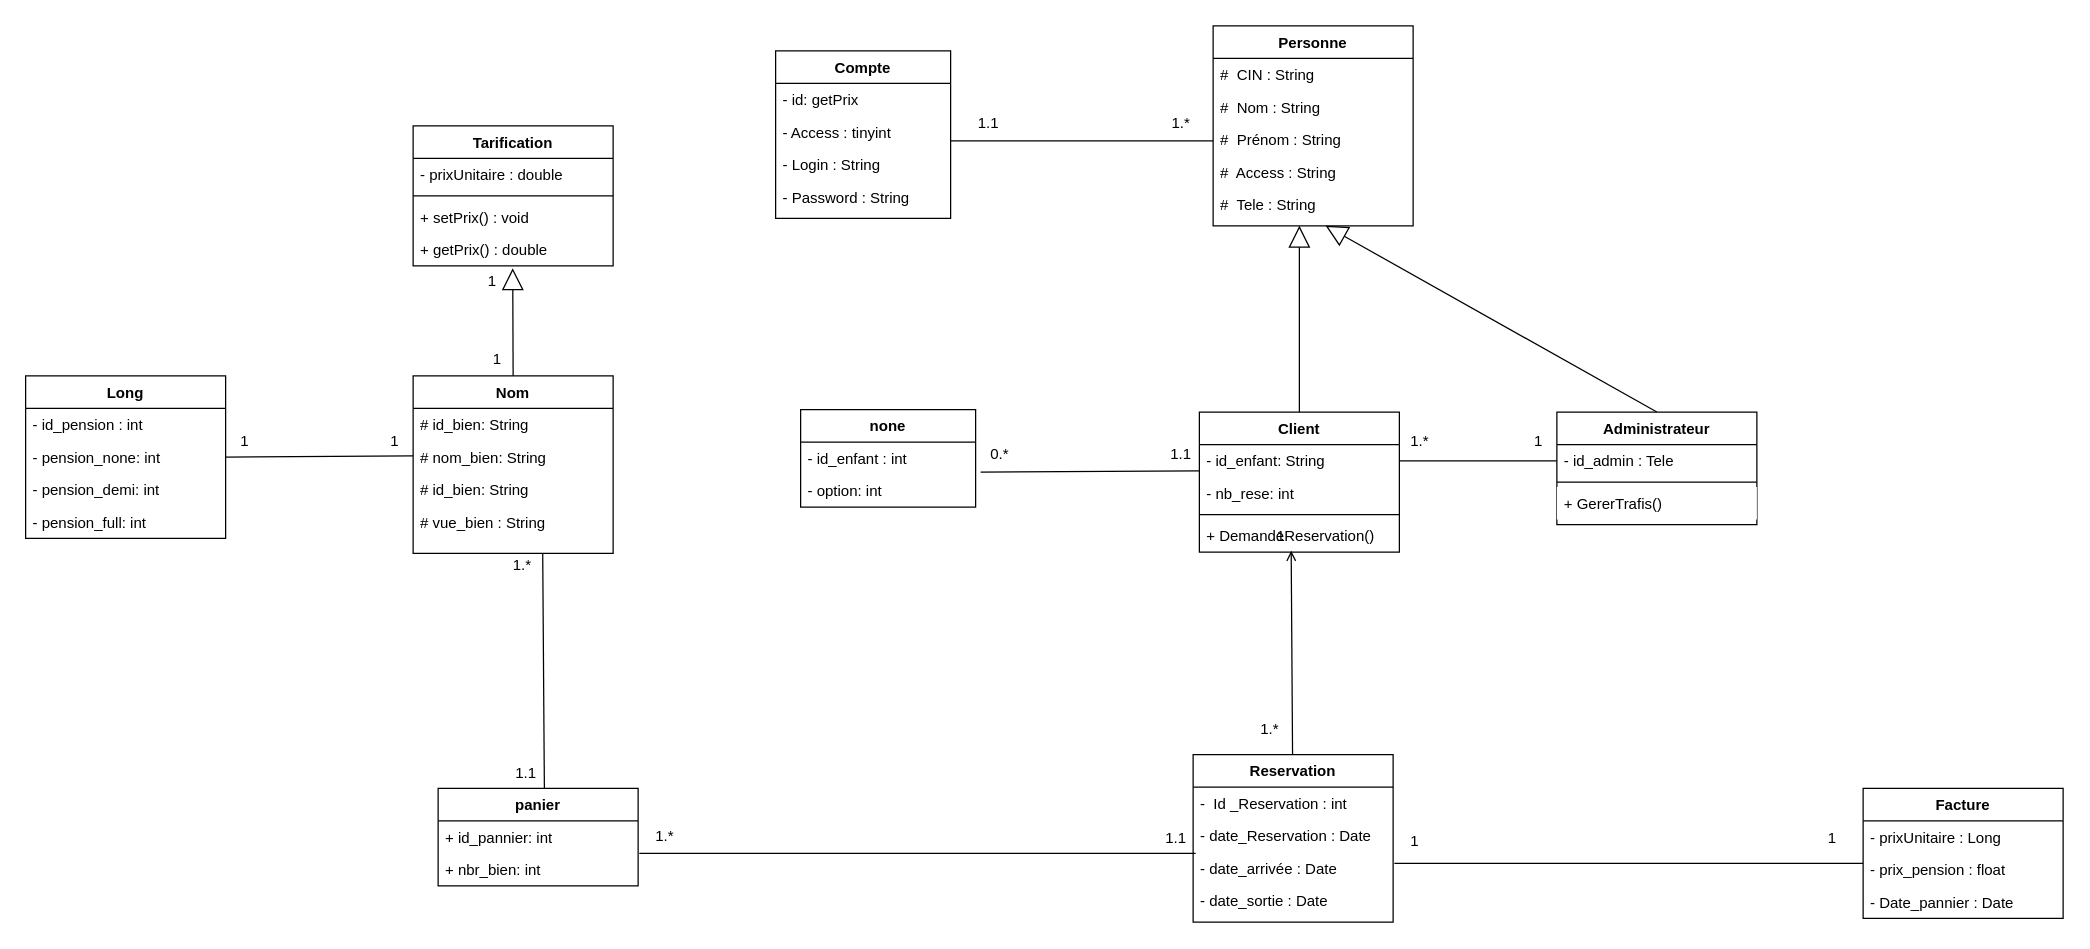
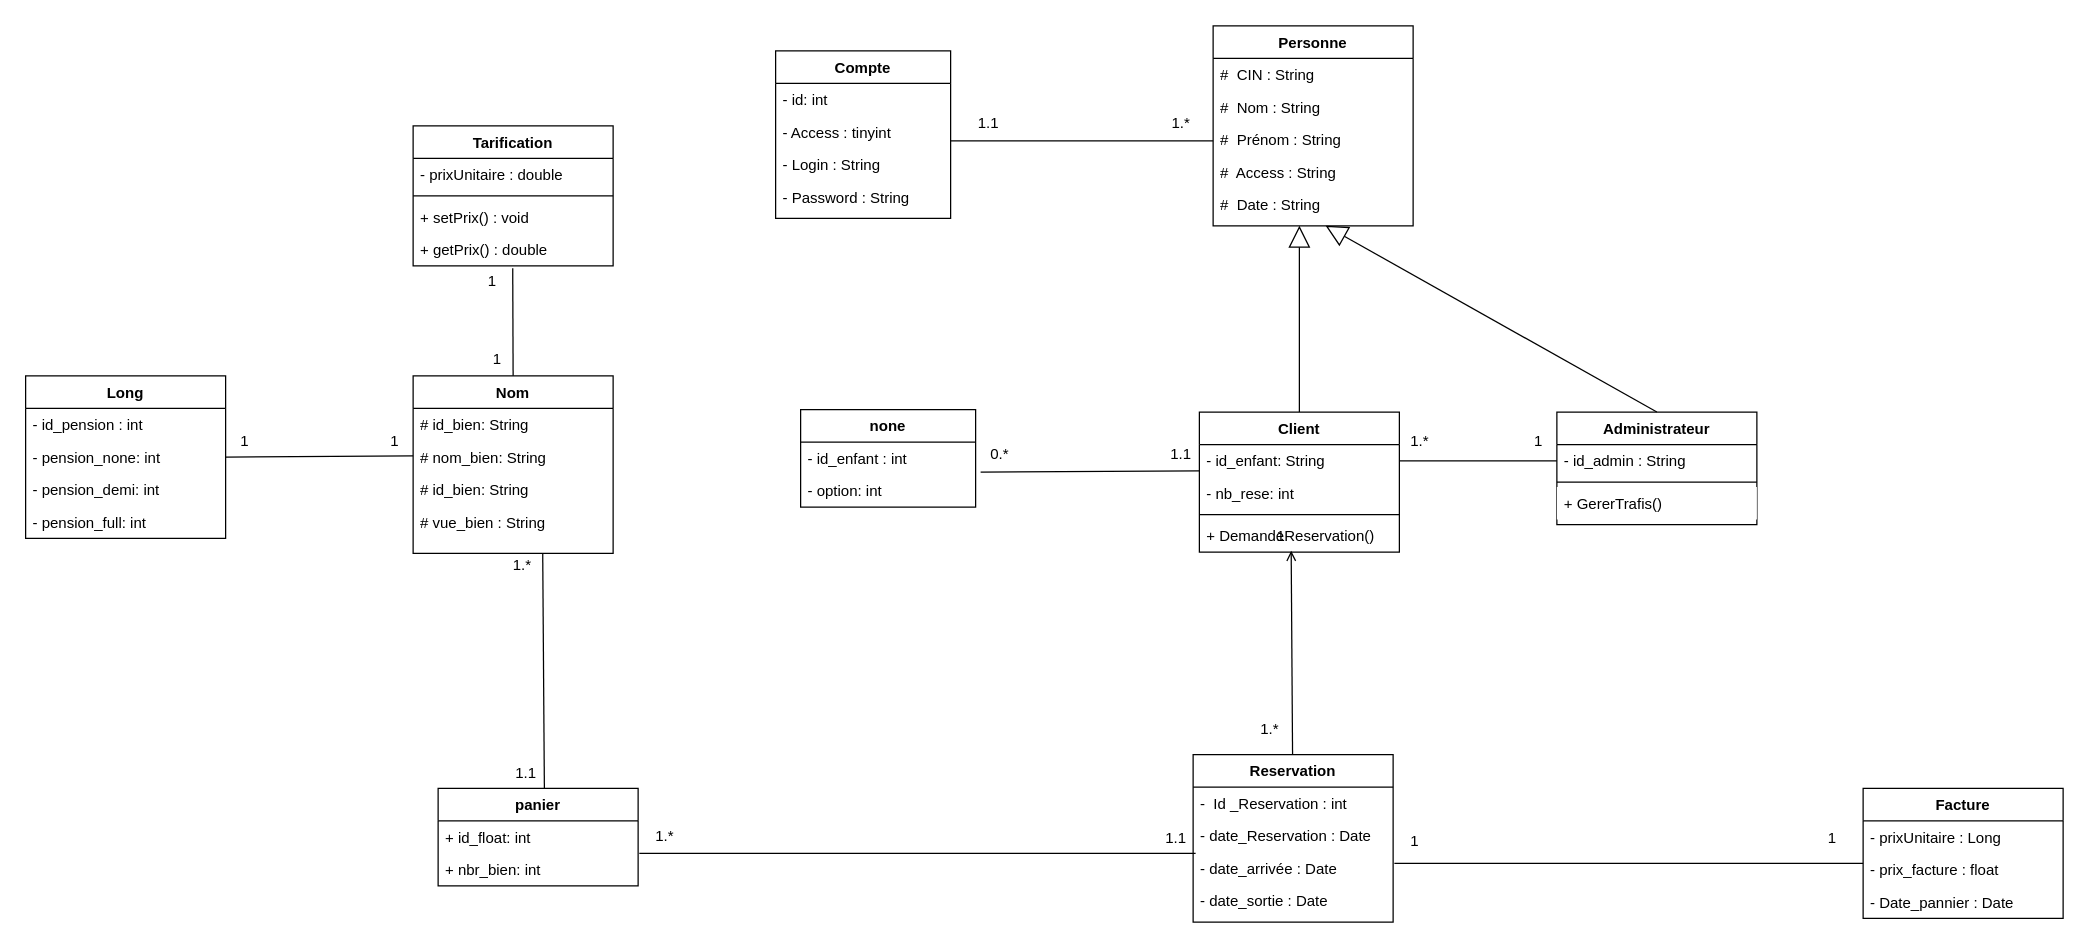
- <mxCell id="15" value="- id: getPrix" style="text;strokeColor=none;fillColor=none;align=left;verticalAlign=top;spacingLeft=4;spacingRight=4;overflow=hidden;rotatable=0;points=[[0,0.5],[1,0.5]];portConstraint=eastwest;" parent="14" vertex="1"><mxGeometry y="26" width="140" height="26" as="geometry" /></mxCell>
+ <mxCell id="15" value="- id: int" style="text;strokeColor=none;fillColor=none;align=left;verticalAlign=top;spacingLeft=4;spacingRight=4;overflow=hidden;rotatable=0;points=[[0,0.5],[1,0.5]];portConstraint=eastwest;" parent="14" vertex="1"><mxGeometry y="26" width="140" height="26" as="geometry" /></mxCell>
- <mxCell id="7" value="#  Tele : String" style="text;align=left;verticalAlign=top;spacingLeft=4;spacingRight=4;overflow=hidden;rotatable=0;points=[[0,0.5],[1,0.5]];portConstraint=eastwest;rounded=0;shadow=0;html=0;" parent="2" vertex="1"><mxGeometry y="130" width="160" height="20" as="geometry" /></mxCell>
+ <mxCell id="7" value="#  Date : String" style="text;align=left;verticalAlign=top;spacingLeft=4;spacingRight=4;overflow=hidden;rotatable=0;points=[[0,0.5],[1,0.5]];portConstraint=eastwest;rounded=0;shadow=0;html=0;" parent="2" vertex="1"><mxGeometry y="130" width="160" height="20" as="geometry" /></mxCell>
- <mxCell id="62" value="" style="endArrow=block;endFill=0;shadow=0;strokeWidth=1;rounded=0;elbow=vertical;exitX=0.5;exitY=0;exitDx=0;exitDy=0;endSize=15;entryX=0.498;entryY=1.078;entryDx=0;entryDy=0;entryPerimeter=0;" parent="1" source="52" target="42" edge="1"><mxGeometry width="160" relative="1" as="geometry"><mxPoint x="94" y="350.51" as="sourcePoint" /><mxPoint x="268" y="240" as="targetPoint" /></mxGeometry></mxCell>
+ <mxCell id="62" value="" style="endArrow=none;endFill=0;shadow=0;strokeWidth=1;rounded=0;elbow=vertical;exitX=0.5;exitY=0;exitDx=0;exitDy=0;endSize=15;entryX=0.498;entryY=1.078;entryDx=0;entryDy=0;entryPerimeter=0;" parent="1" source="52" target="42" edge="1"><mxGeometry width="160" relative="1" as="geometry"><mxPoint x="94" y="350.51" as="sourcePoint" /><mxPoint x="268" y="240" as="targetPoint" /></mxGeometry></mxCell>
- <mxCell id="9" value="- id_admin : Tele" style="text;align=left;verticalAlign=top;spacingLeft=4;spacingRight=4;overflow=hidden;rotatable=0;points=[[0,0.5],[1,0.5]];portConstraint=eastwest;" parent="8" vertex="1"><mxGeometry y="26" width="160" height="26" as="geometry" /></mxCell>
+ <mxCell id="9" value="- id_admin : String" style="text;align=left;verticalAlign=top;spacingLeft=4;spacingRight=4;overflow=hidden;rotatable=0;points=[[0,0.5],[1,0.5]];portConstraint=eastwest;" parent="8" vertex="1"><mxGeometry y="26" width="160" height="26" as="geometry" /></mxCell>
- <mxCell id="75" value="+ id_pannier: int" style="text;strokeColor=none;fillColor=none;align=left;verticalAlign=top;spacingLeft=4;spacingRight=4;overflow=hidden;rotatable=0;points=[[0,0.5],[1,0.5]];portConstraint=eastwest;" vertex="1" parent="74"><mxGeometry y="26" width="160" height="26" as="geometry" /></mxCell>
+ <mxCell id="75" value="+ id_float: int" style="text;strokeColor=none;fillColor=none;align=left;verticalAlign=top;spacingLeft=4;spacingRight=4;overflow=hidden;rotatable=0;points=[[0,0.5],[1,0.5]];portConstraint=eastwest;" vertex="1" parent="74"><mxGeometry y="26" width="160" height="26" as="geometry" /></mxCell>
- <mxCell id="48" value="- prix_pension : float" style="text;strokeColor=none;fillColor=none;align=left;verticalAlign=top;spacingLeft=4;spacingRight=4;overflow=hidden;rotatable=0;points=[[0,0.5],[1,0.5]];portConstraint=eastwest;" parent="46" vertex="1"><mxGeometry y="52" width="160" height="26" as="geometry" /></mxCell>
+ <mxCell id="48" value="- prix_facture : float" style="text;strokeColor=none;fillColor=none;align=left;verticalAlign=top;spacingLeft=4;spacingRight=4;overflow=hidden;rotatable=0;points=[[0,0.5],[1,0.5]];portConstraint=eastwest;" parent="46" vertex="1"><mxGeometry y="52" width="160" height="26" as="geometry" /></mxCell>
